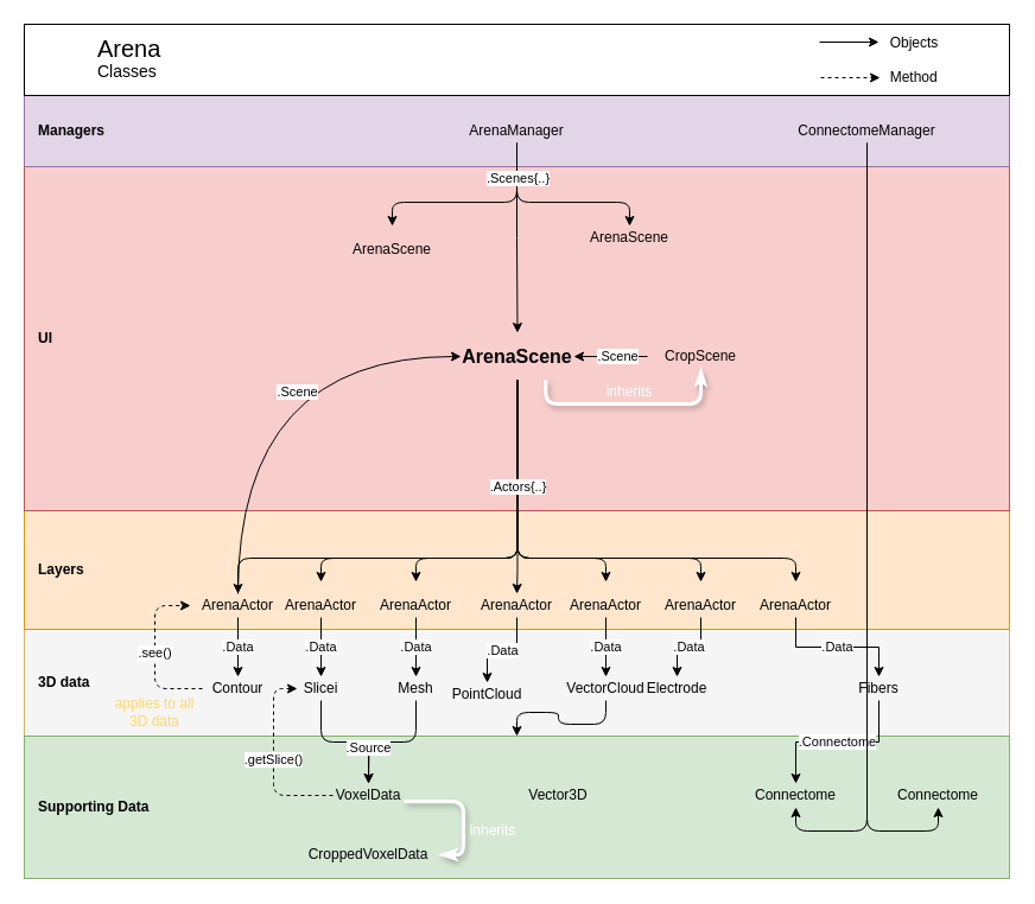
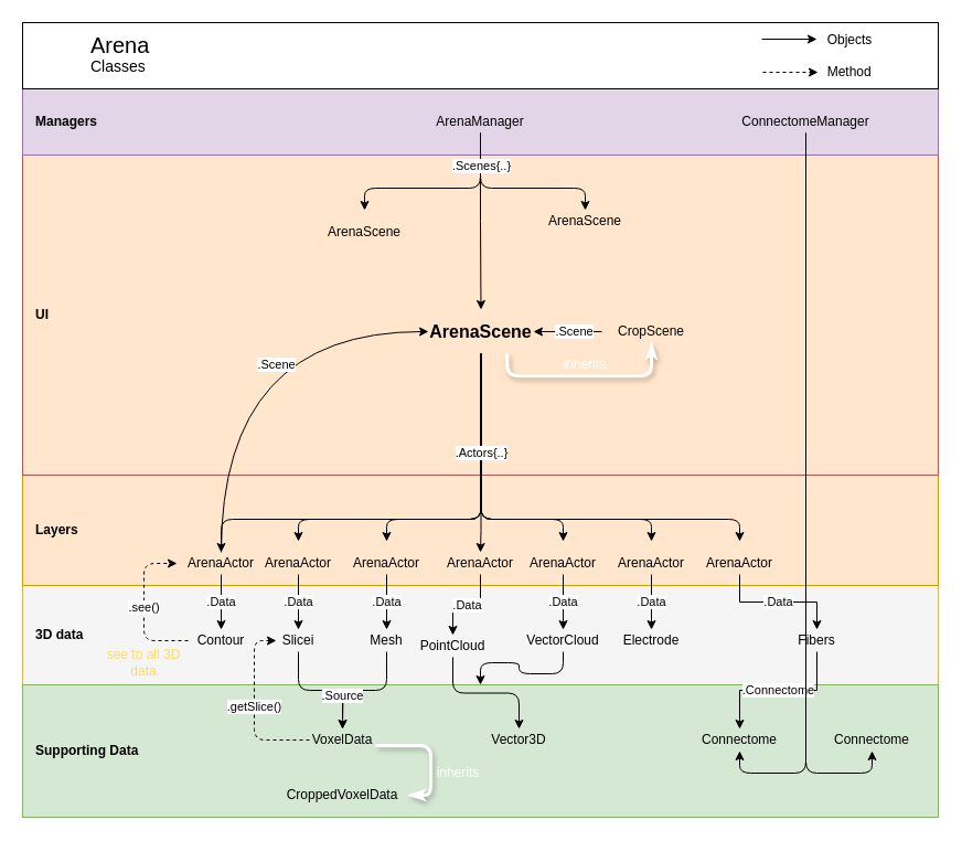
- <mxCell id="6" value="&lt;b&gt;&amp;nbsp; &amp;nbsp;UI&amp;nbsp;&lt;/b&gt;" style="rounded=0;whiteSpace=wrap;html=1;align=left;fillColor=#f8cecc;strokeColor=#b85450;" parent="1" vertex="1"><mxGeometry x="20" y="140" width="830" height="290" as="geometry" /></mxCell>
+ <mxCell id="6" value="&lt;b&gt;&amp;nbsp; &amp;nbsp;UI&amp;nbsp;&lt;/b&gt;" style="rounded=0;whiteSpace=wrap;html=1;align=left;fillColor=#ffe6cc;strokeColor=#b85450;" parent="1" vertex="1"><mxGeometry x="20" y="140" width="830" height="290" as="geometry" /></mxCell>
- <mxCell id="37" value="Electrode" style="text;html=1;strokeColor=none;fillColor=none;align=center;verticalAlign=middle;whiteSpace=wrap;rounded=0;" parent="1" vertex="1"><mxGeometry x="550" y="570" width="40" height="20" as="geometry" /></mxCell>
+ <mxCell id="37" value="Electrode" style="text;html=1;strokeColor=none;fillColor=none;align=center;verticalAlign=middle;whiteSpace=wrap;rounded=0;" parent="1" vertex="1"><mxGeometry x="570" y="570" width="40" height="20" as="geometry" /></mxCell>
- <mxCell id="61" value="&lt;font color=&quot;#ffd966&quot;&gt;applies to all 3D data&lt;/font&gt;" style="text;html=1;strokeColor=none;fillColor=none;align=center;verticalAlign=middle;whiteSpace=wrap;rounded=0;fontColor=#EA6B66;" parent="1" vertex="1"><mxGeometry x="90" y="590" width="80" height="20" as="geometry" /></mxCell>
+ <mxCell id="61" value="&lt;font color=&quot;#ffd966&quot;&gt;see to all 3D data&lt;/font&gt;" style="text;html=1;strokeColor=none;fillColor=none;align=center;verticalAlign=middle;whiteSpace=wrap;rounded=0;fontColor=#EA6B66;" parent="1" vertex="1"><mxGeometry x="90" y="590" width="80" height="20" as="geometry" /></mxCell>
+ <mxCell id="35" style="edgeStyle=orthogonalEdgeStyle;rounded=1;orthogonalLoop=1;jettySize=auto;html=1;exitX=0.5;exitY=1;exitDx=0;exitDy=0;" parent="1" source="36" target="43" edge="1"><mxGeometry relative="1" as="geometry" /></mxCell>
